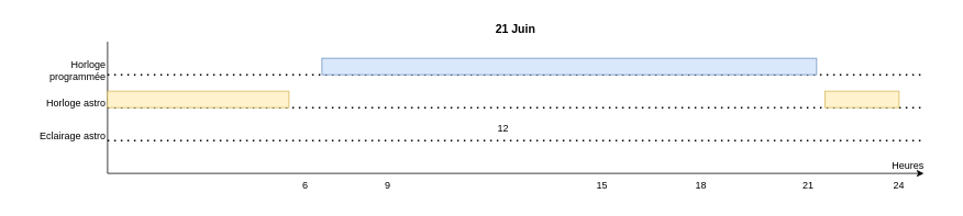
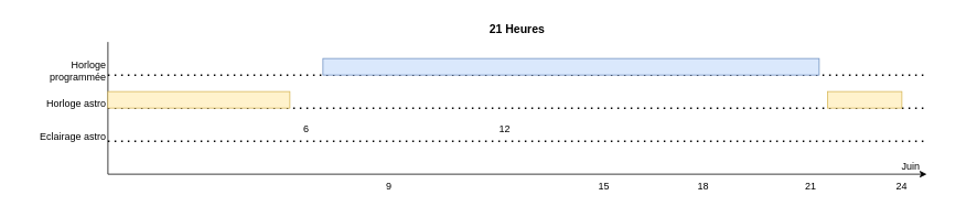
- <mxCell id="21" value="21 Juin" style="text;html=1;align=center;verticalAlign=middle;whiteSpace=wrap;rounded=0;fontStyle=1;fontSize=14;" parent="1" vertex="1"><mxGeometry x="130" y="20" width="990" height="30" as="geometry" /></mxCell>
+ <mxCell id="21" value="21 Heures" style="text;html=1;align=center;verticalAlign=middle;whiteSpace=wrap;rounded=0;fontStyle=1;fontSize=14;" parent="1" vertex="1"><mxGeometry x="130" y="20" width="990" height="30" as="geometry" /></mxCell>
- <mxCell id="18" value="Heures" style="text;html=1;align=center;verticalAlign=middle;whiteSpace=wrap;rounded=0;" parent="1" vertex="1"><mxGeometry x="1056" y="186" width="90" height="30" as="geometry" /></mxCell>
+ <mxCell id="18" value="Juin" style="text;html=1;align=center;verticalAlign=middle;whiteSpace=wrap;rounded=0;" parent="1" vertex="1"><mxGeometry x="1056" y="186" width="90" height="30" as="geometry" /></mxCell>
- <mxCell id="4" value="6" style="text;html=1;align=center;verticalAlign=middle;whiteSpace=wrap;rounded=0;" parent="1" vertex="1"><mxGeometry x="360" y="210" width="20" height="30" as="geometry" /></mxCell>
+ <mxCell id="4" value="6" style="text;html=1;align=center;verticalAlign=middle;whiteSpace=wrap;rounded=0;" parent="1" vertex="1"><mxGeometry x="360" y="140" width="20" height="30" as="geometry" /></mxCell>
